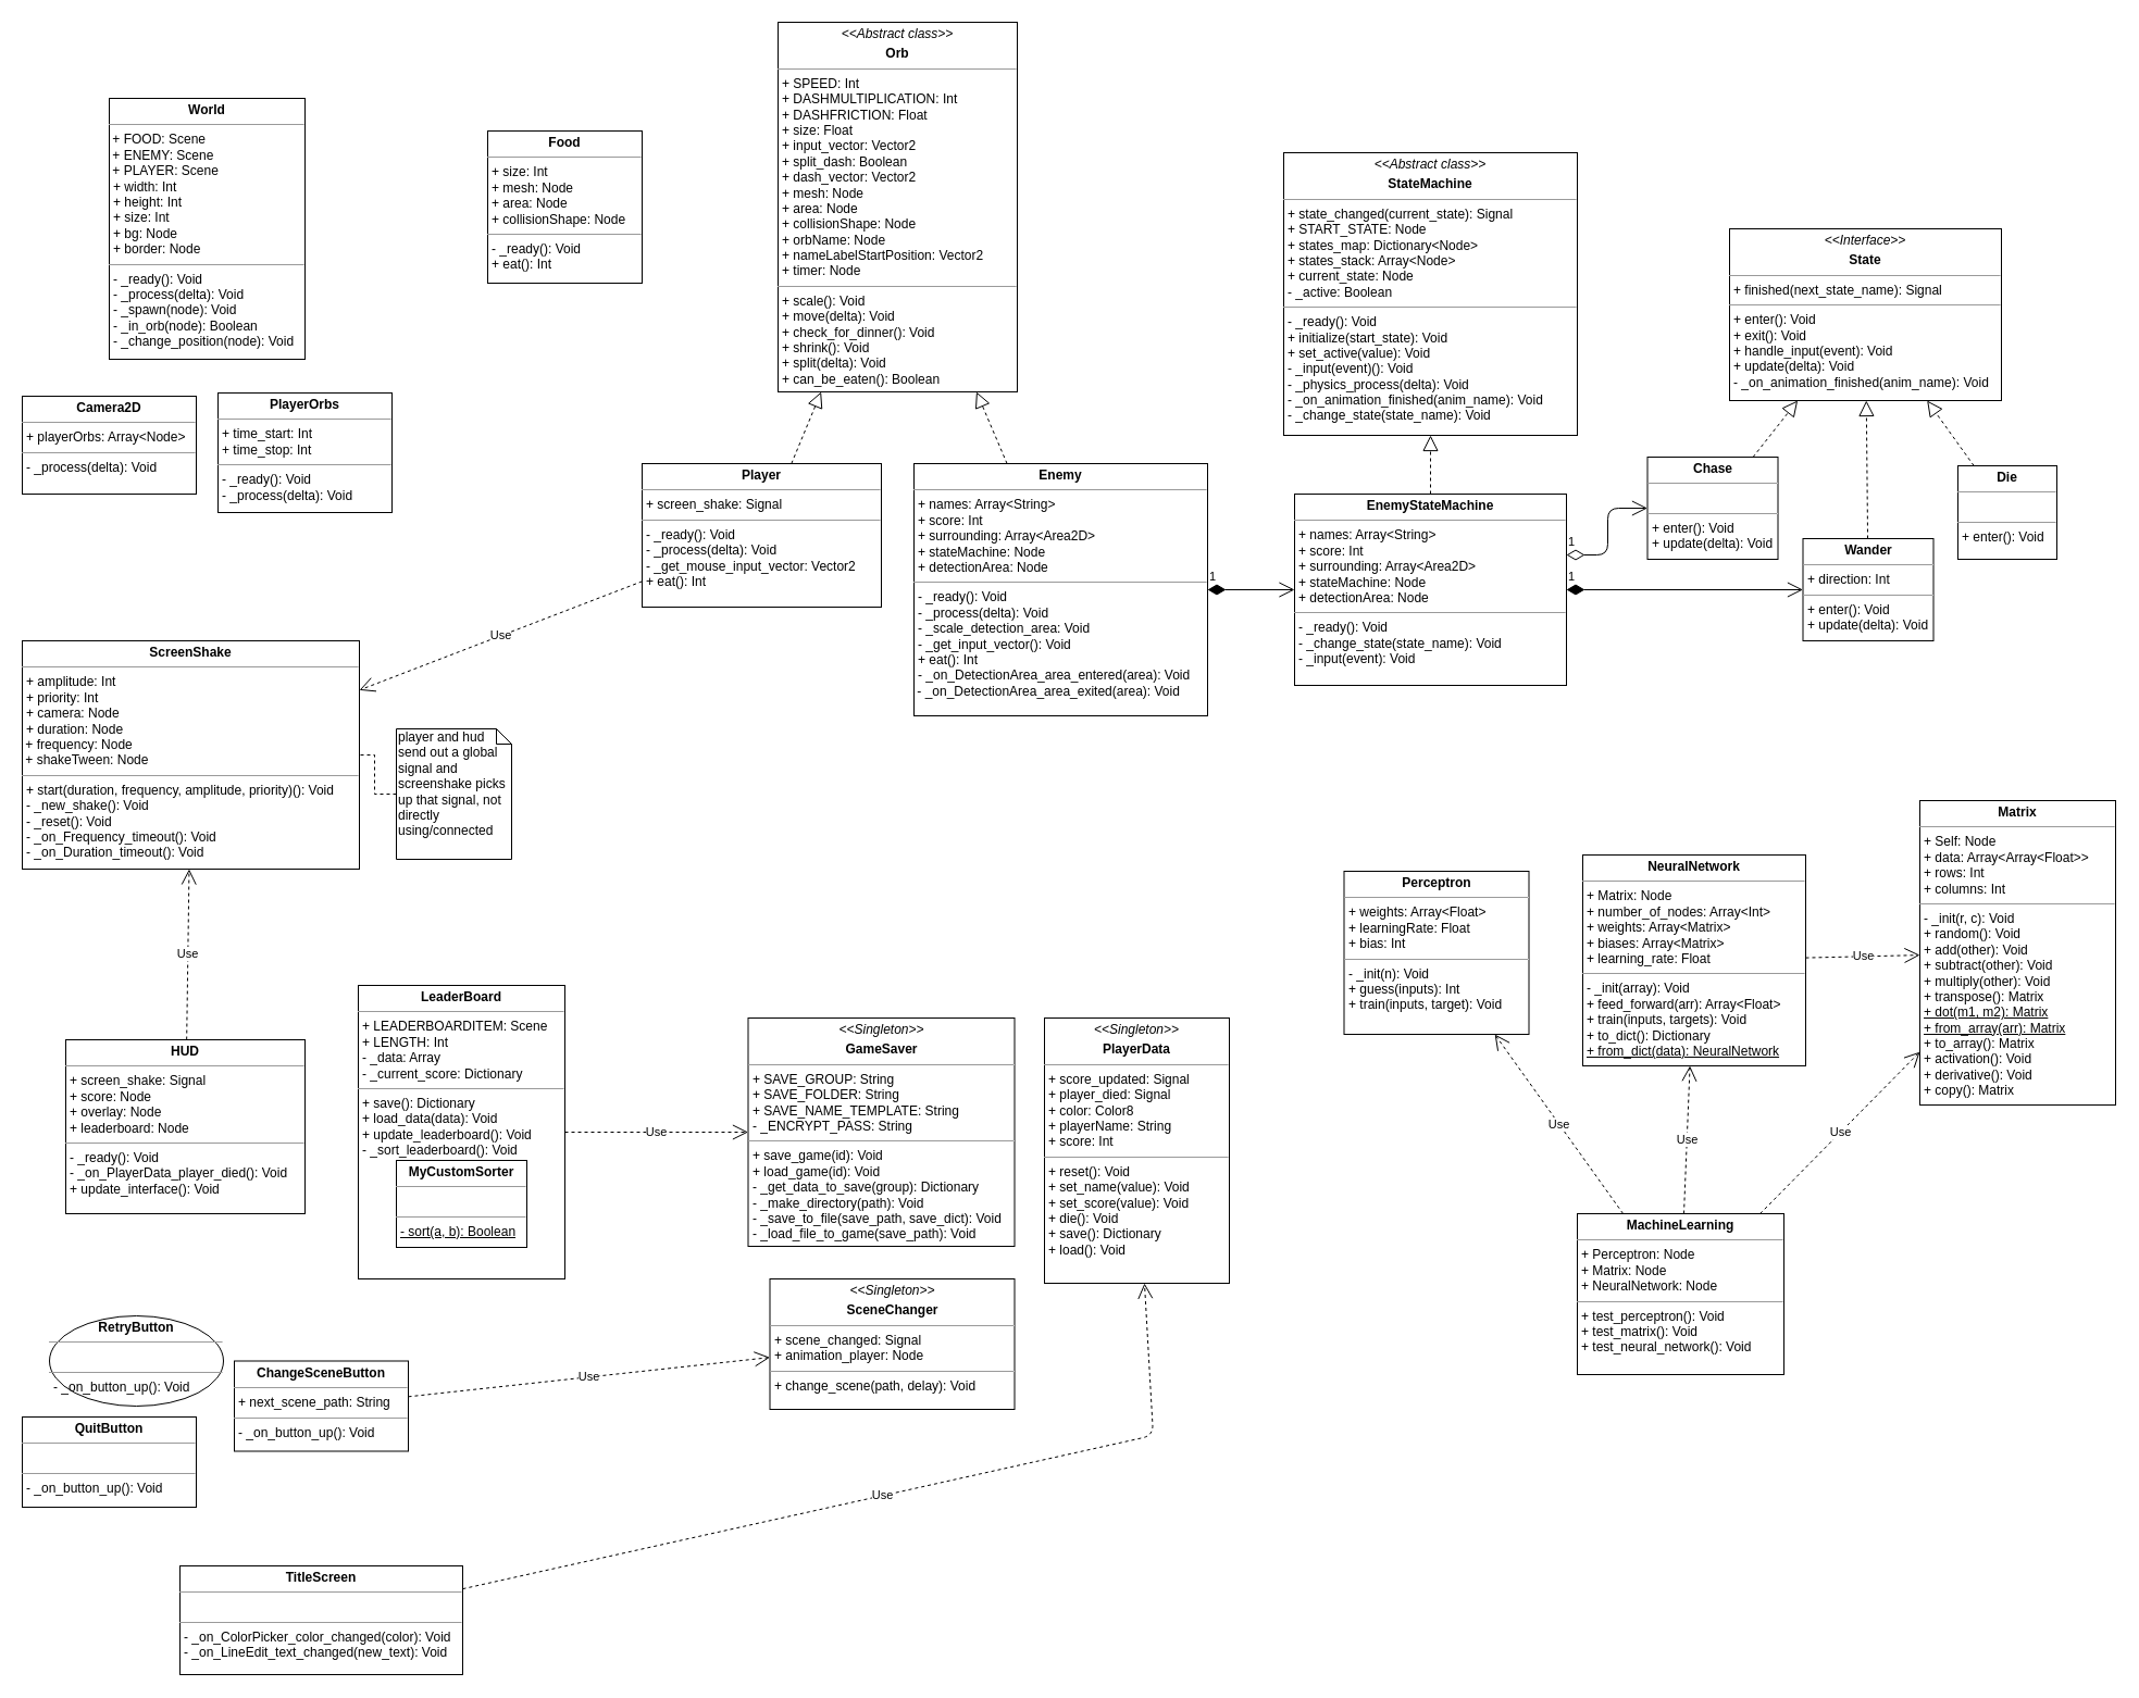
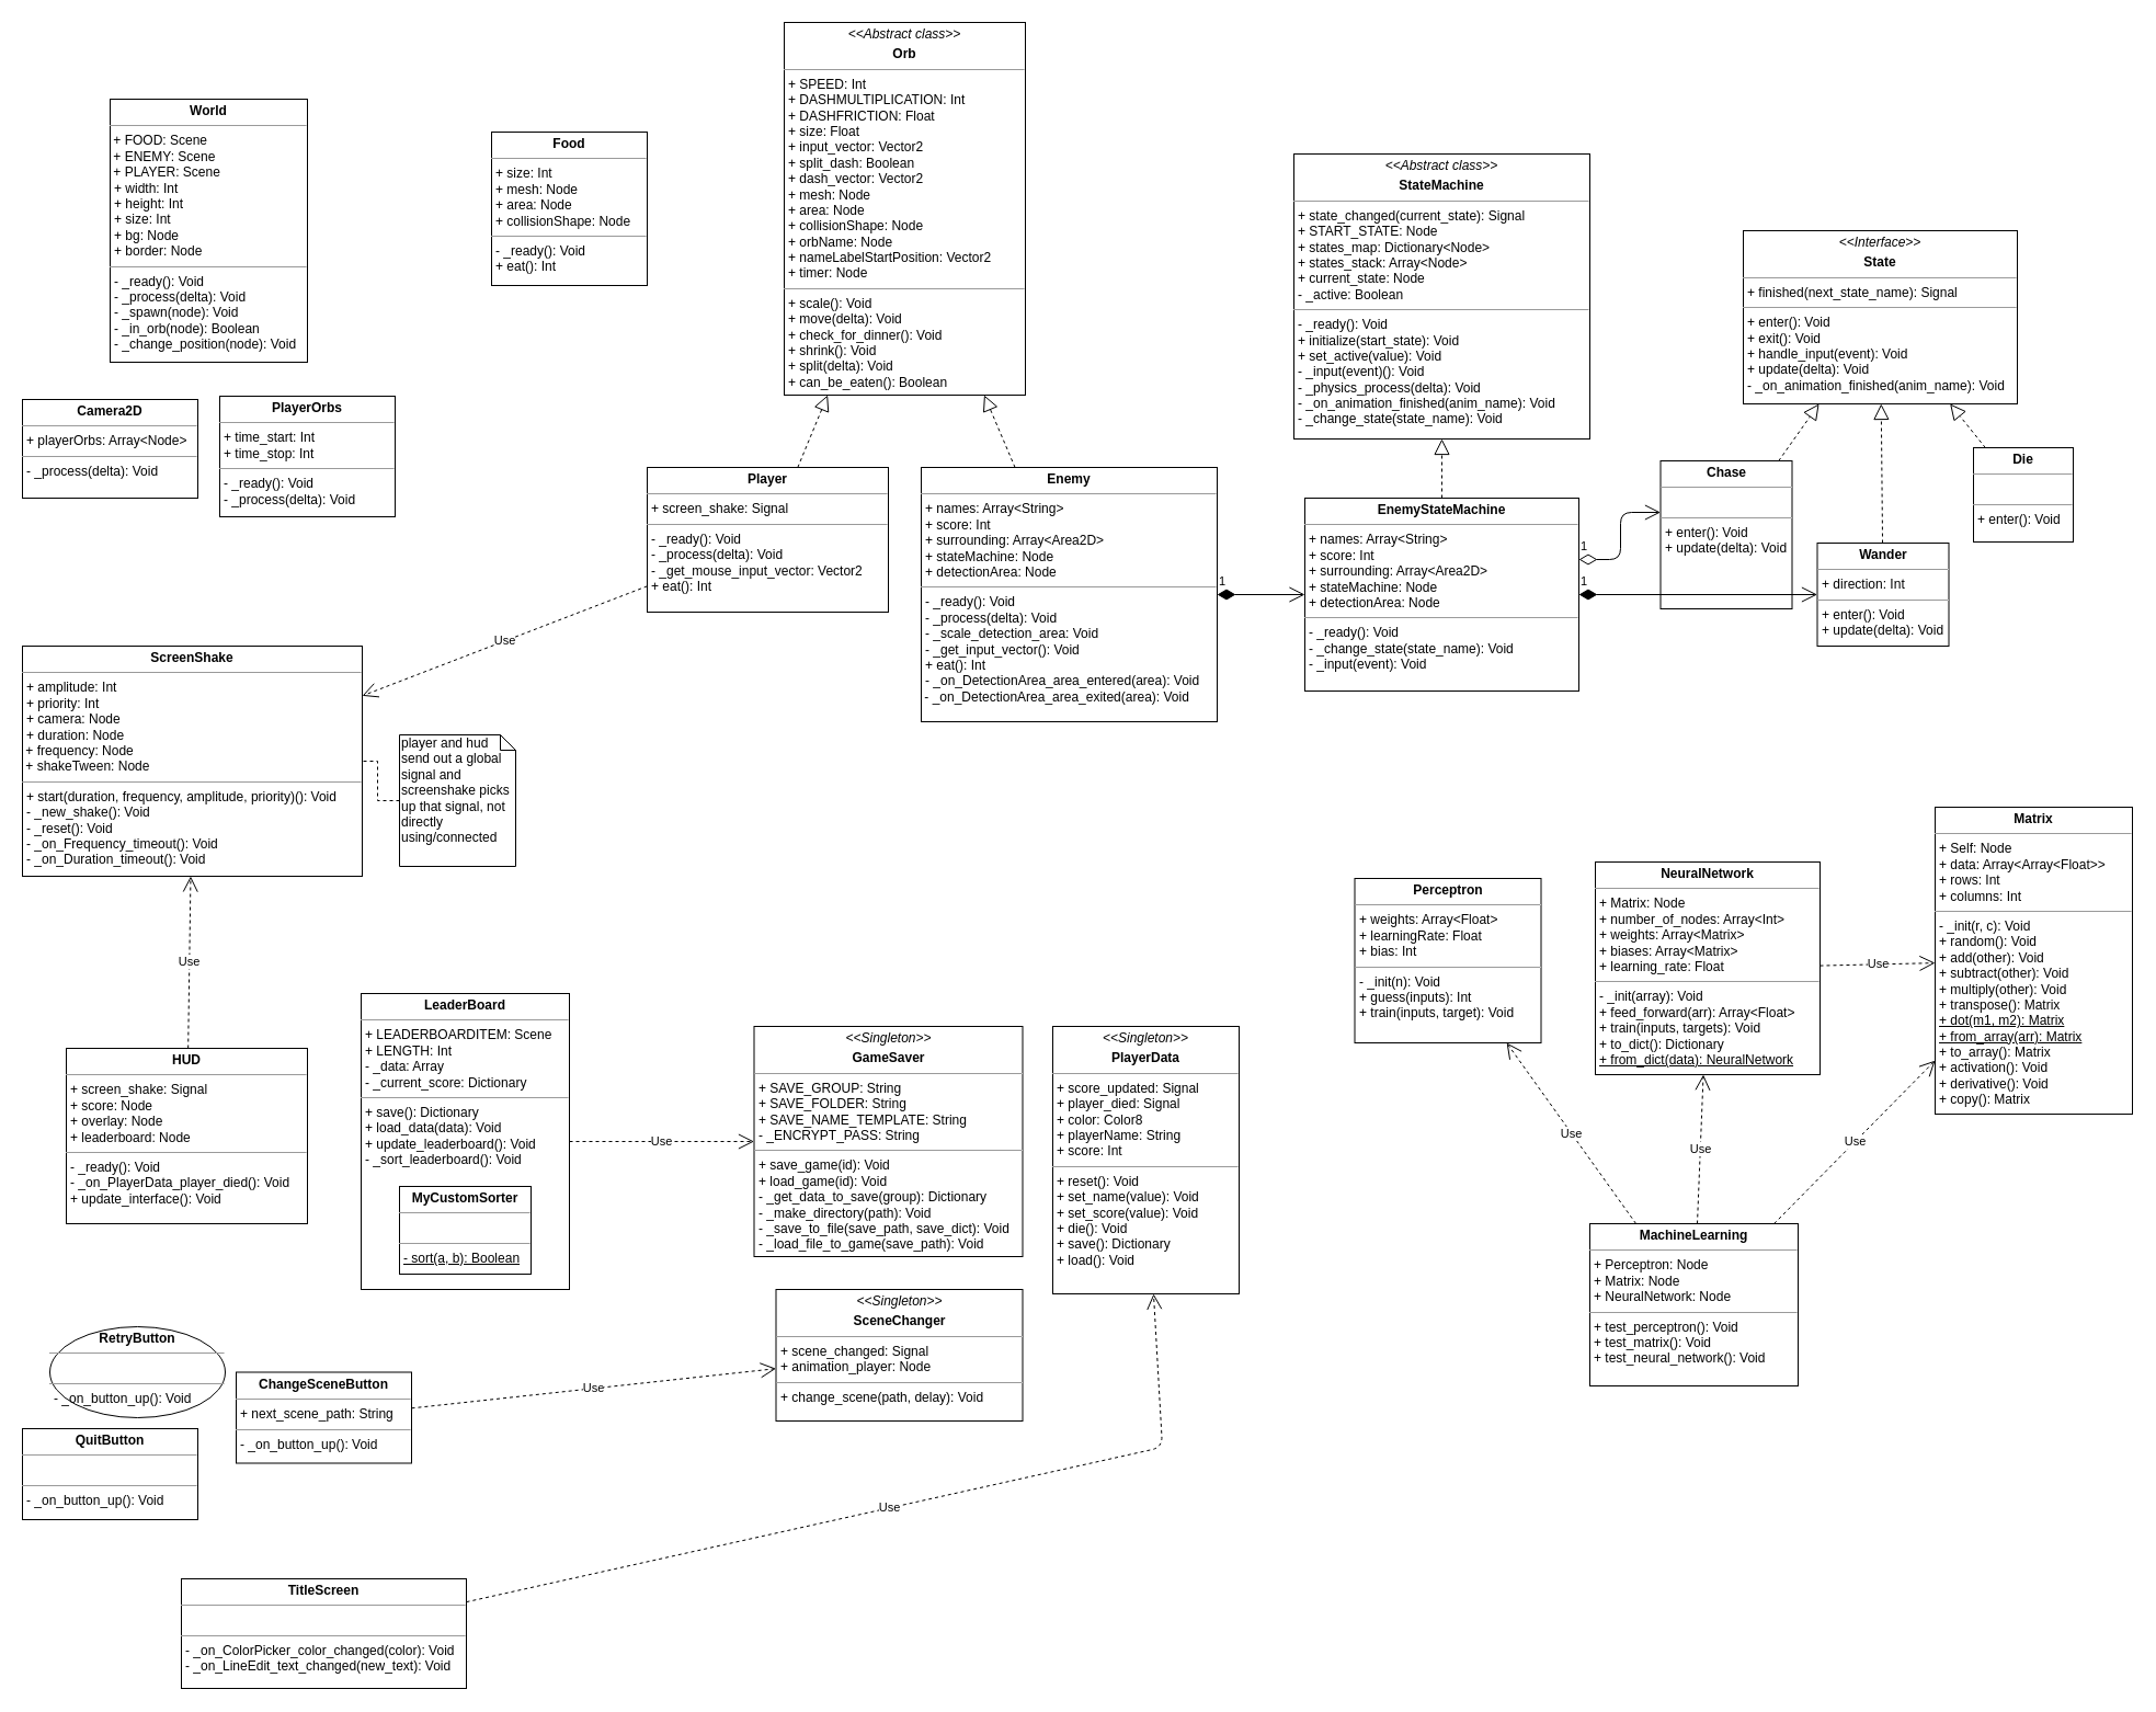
- <mxCell id="18" value="&lt;p style=&quot;margin: 0px ; margin-top: 4px ; text-align: center&quot;&gt;&lt;b&gt;Chase&lt;/b&gt;&lt;/p&gt;&lt;hr size=&quot;1&quot;&gt;&lt;p style=&quot;margin: 0px ; margin-left: 4px&quot;&gt;&lt;br&gt;&lt;/p&gt;&lt;hr size=&quot;1&quot;&gt;&lt;p style=&quot;margin: 0px 0px 0px 4px&quot;&gt;+ enter(): Void&lt;/p&gt;&lt;p style=&quot;margin: 0px 0px 0px 4px&quot;&gt;+ update(delta): Void&lt;br&gt;&lt;/p&gt;" style="verticalAlign=top;align=left;overflow=fill;fontSize=12;fontFamily=Helvetica;html=1;fillColor=#ffffff;" parent="1" vertex="1"><mxGeometry x="1514.5" y="420" width="120" height="94" as="geometry" /></mxCell>
+ <mxCell id="18" value="&lt;p style=&quot;margin: 0px ; margin-top: 4px ; text-align: center&quot;&gt;&lt;b&gt;Chase&lt;/b&gt;&lt;/p&gt;&lt;hr size=&quot;1&quot;&gt;&lt;p style=&quot;margin: 0px ; margin-left: 4px&quot;&gt;&lt;br&gt;&lt;/p&gt;&lt;hr size=&quot;1&quot;&gt;&lt;p style=&quot;margin: 0px 0px 0px 4px&quot;&gt;+ enter(): Void&lt;/p&gt;&lt;p style=&quot;margin: 0px 0px 0px 4px&quot;&gt;+ update(delta): Void&lt;br&gt;&lt;/p&gt;" style="verticalAlign=top;align=left;overflow=fill;fontSize=12;fontFamily=Helvetica;html=1;fillColor=#ffffff;" parent="1" vertex="1"><mxGeometry x="1514.5" y="420" width="120" height="135" as="geometry" /></mxCell>
- <mxCell id="20" value="&lt;p style=&quot;margin: 0px ; margin-top: 4px ; text-align: center&quot;&gt;&lt;b&gt;Die&lt;/b&gt;&lt;/p&gt;&lt;hr size=&quot;1&quot;&gt;&lt;p style=&quot;margin: 0px ; margin-left: 4px&quot;&gt;&lt;br&gt;&lt;/p&gt;&lt;hr size=&quot;1&quot;&gt;&lt;p style=&quot;margin: 0px 0px 0px 4px&quot;&gt;+ enter(): Void&lt;/p&gt;" style="verticalAlign=top;align=left;overflow=fill;fontSize=12;fontFamily=Helvetica;html=1;fillColor=#ffffff;" parent="1" vertex="1"><mxGeometry x="1800" y="428" width="91" height="86" as="geometry" /></mxCell>
+ <mxCell id="20" value="&lt;p style=&quot;margin: 0px ; margin-top: 4px ; text-align: center&quot;&gt;&lt;b&gt;Die&lt;/b&gt;&lt;/p&gt;&lt;hr size=&quot;1&quot;&gt;&lt;p style=&quot;margin: 0px ; margin-left: 4px&quot;&gt;&lt;br&gt;&lt;/p&gt;&lt;hr size=&quot;1&quot;&gt;&lt;p style=&quot;margin: 0px 0px 0px 4px&quot;&gt;+ enter(): Void&lt;/p&gt;" style="verticalAlign=top;align=left;overflow=fill;fontSize=12;fontFamily=Helvetica;html=1;fillColor=#ffffff;" parent="1" vertex="1"><mxGeometry x="1800" y="408" width="91" height="86" as="geometry" /></mxCell>
- <mxCell id="13" value="&lt;p style=&quot;margin: 0px ; margin-top: 4px ; text-align: center&quot;&gt;&lt;b&gt;MyCustomSorter&lt;/b&gt;&lt;br&gt;&lt;/p&gt;&lt;hr size=&quot;1&quot;&gt;&lt;p style=&quot;margin: 0px ; margin-left: 4px&quot;&gt;&lt;br&gt;&lt;/p&gt;&lt;hr size=&quot;1&quot;&gt;&lt;p style=&quot;margin: 0px 0px 0px 4px&quot;&gt;&lt;u&gt;- sort(a, b): Boolean&lt;/u&gt;&lt;/p&gt;" style="verticalAlign=top;align=left;overflow=fill;fontSize=12;fontFamily=Helvetica;html=1;fillColor=#ffffff;" parent="1" vertex="1"><mxGeometry x="364" y="1067" width="120" height="80" as="geometry" /></mxCell>
+ <mxCell id="13" value="&lt;p style=&quot;margin: 0px ; margin-top: 4px ; text-align: center&quot;&gt;&lt;b&gt;MyCustomSorter&lt;/b&gt;&lt;br&gt;&lt;/p&gt;&lt;hr size=&quot;1&quot;&gt;&lt;p style=&quot;margin: 0px ; margin-left: 4px&quot;&gt;&lt;br&gt;&lt;/p&gt;&lt;hr size=&quot;1&quot;&gt;&lt;p style=&quot;margin: 0px 0px 0px 4px&quot;&gt;&lt;u&gt;- sort(a, b): Boolean&lt;/u&gt;&lt;/p&gt;" style="verticalAlign=top;align=left;overflow=fill;fontSize=12;fontFamily=Helvetica;html=1;fillColor=#ffffff;" parent="1" vertex="1"><mxGeometry x="364" y="1082" width="120" height="80" as="geometry" /></mxCell>
